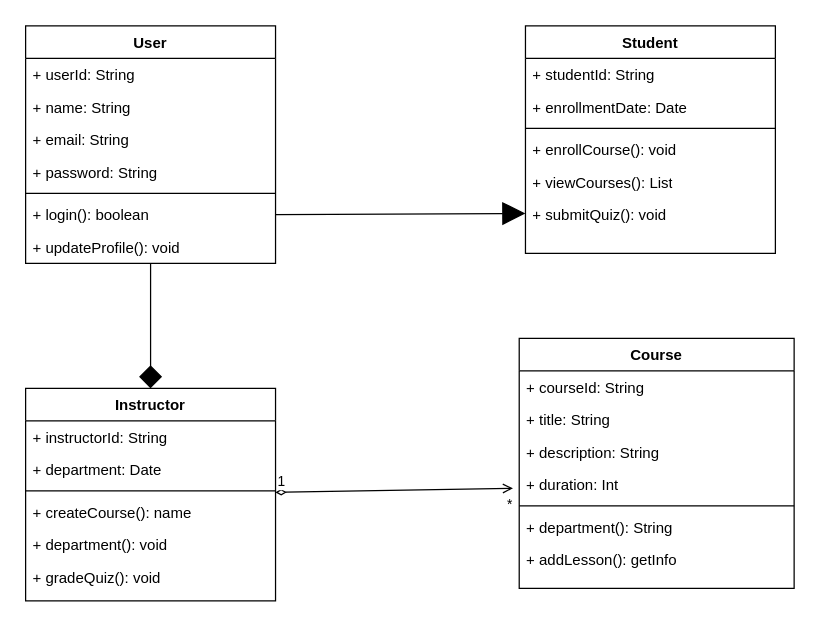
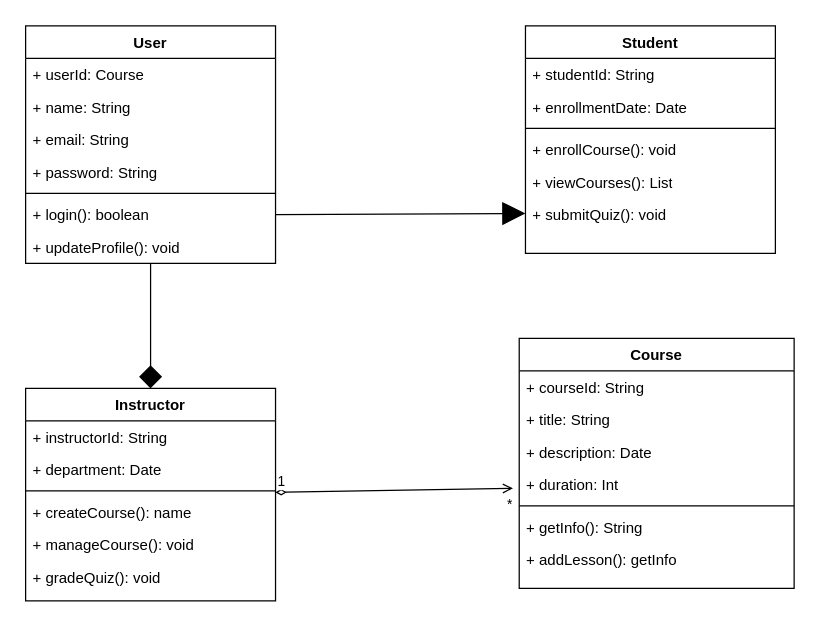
- <mxCell id="3" value="+ userId: String" style="text;align=left;verticalAlign=top;spacingLeft=4;spacingRight=4;overflow=hidden;rotatable=0;points=[[0,0.5],[1,0.5]];portConstraint=eastwest;whiteSpace=wrap;html=1;" parent="2" vertex="1"><mxGeometry y="26" width="200" height="26" as="geometry" /></mxCell>
+ <mxCell id="3" value="+ userId: Course" style="text;align=left;verticalAlign=top;spacingLeft=4;spacingRight=4;overflow=hidden;rotatable=0;points=[[0,0.5],[1,0.5]];portConstraint=eastwest;whiteSpace=wrap;html=1;" parent="2" vertex="1"><mxGeometry y="26" width="200" height="26" as="geometry" /></mxCell>
- <mxCell id="28" value="+ description: String" style="text;strokeColor=none;fillColor=none;align=left;verticalAlign=top;spacingLeft=4;spacingRight=4;overflow=hidden;rotatable=0;points=[[0,0.5],[1,0.5]];portConstraint=eastwest;whiteSpace=wrap;html=1;" parent="25" vertex="1"><mxGeometry y="78" width="220" height="26" as="geometry" /></mxCell>
+ <mxCell id="28" value="+ description: Date" style="text;strokeColor=none;fillColor=none;align=left;verticalAlign=top;spacingLeft=4;spacingRight=4;overflow=hidden;rotatable=0;points=[[0,0.5],[1,0.5]];portConstraint=eastwest;whiteSpace=wrap;html=1;" parent="25" vertex="1"><mxGeometry y="78" width="220" height="26" as="geometry" /></mxCell>
- <mxCell id="31" value="+ department(): String" style="text;strokeColor=none;fillColor=none;align=left;verticalAlign=top;spacingLeft=4;spacingRight=4;overflow=hidden;rotatable=0;points=[[0,0.5],[1,0.5]];portConstraint=eastwest;whiteSpace=wrap;html=1;" parent="25" vertex="1"><mxGeometry y="138" width="220" height="26" as="geometry" /></mxCell>
+ <mxCell id="31" value="+ getInfo(): String" style="text;strokeColor=none;fillColor=none;align=left;verticalAlign=top;spacingLeft=4;spacingRight=4;overflow=hidden;rotatable=0;points=[[0,0.5],[1,0.5]];portConstraint=eastwest;whiteSpace=wrap;html=1;" parent="25" vertex="1"><mxGeometry y="138" width="220" height="26" as="geometry" /></mxCell>
- <mxCell id="23" value="+ department(): void" style="text;strokeColor=none;fillColor=none;align=left;verticalAlign=top;spacingLeft=4;spacingRight=4;overflow=hidden;rotatable=0;points=[[0,0.5],[1,0.5]];portConstraint=eastwest;whiteSpace=wrap;html=1;" parent="18" vertex="1"><mxGeometry y="112" width="200" height="26" as="geometry" /></mxCell>
+ <mxCell id="23" value="+ manageCourse(): void" style="text;strokeColor=none;fillColor=none;align=left;verticalAlign=top;spacingLeft=4;spacingRight=4;overflow=hidden;rotatable=0;points=[[0,0.5],[1,0.5]];portConstraint=eastwest;whiteSpace=wrap;html=1;" parent="18" vertex="1"><mxGeometry y="112" width="200" height="26" as="geometry" /></mxCell>
